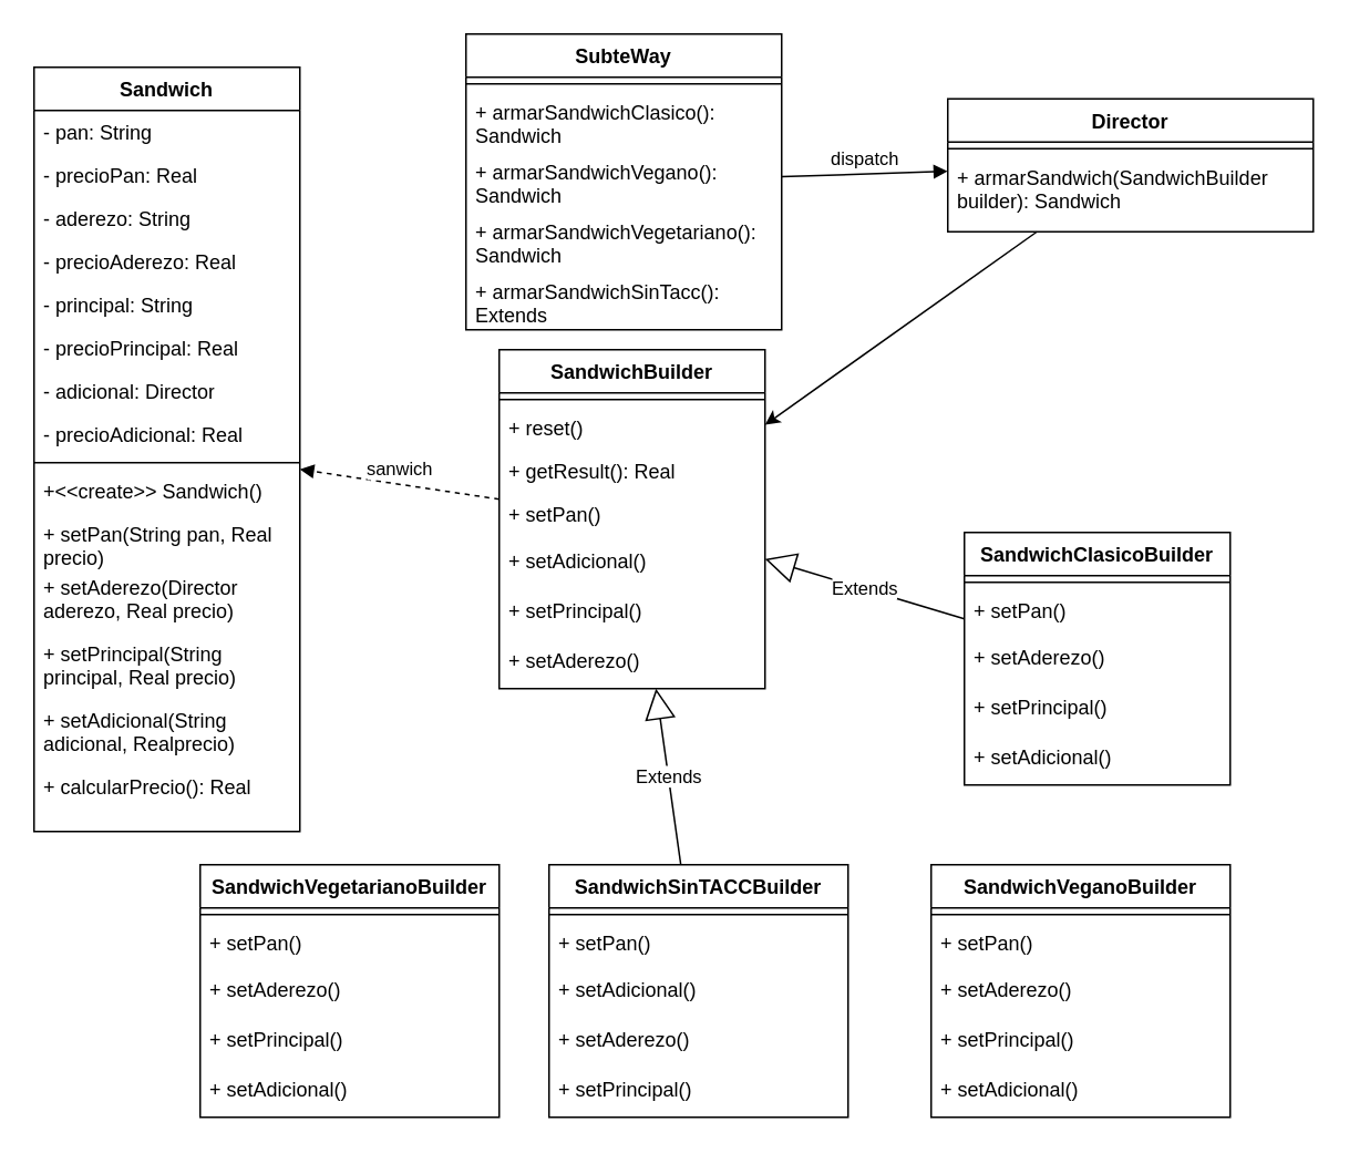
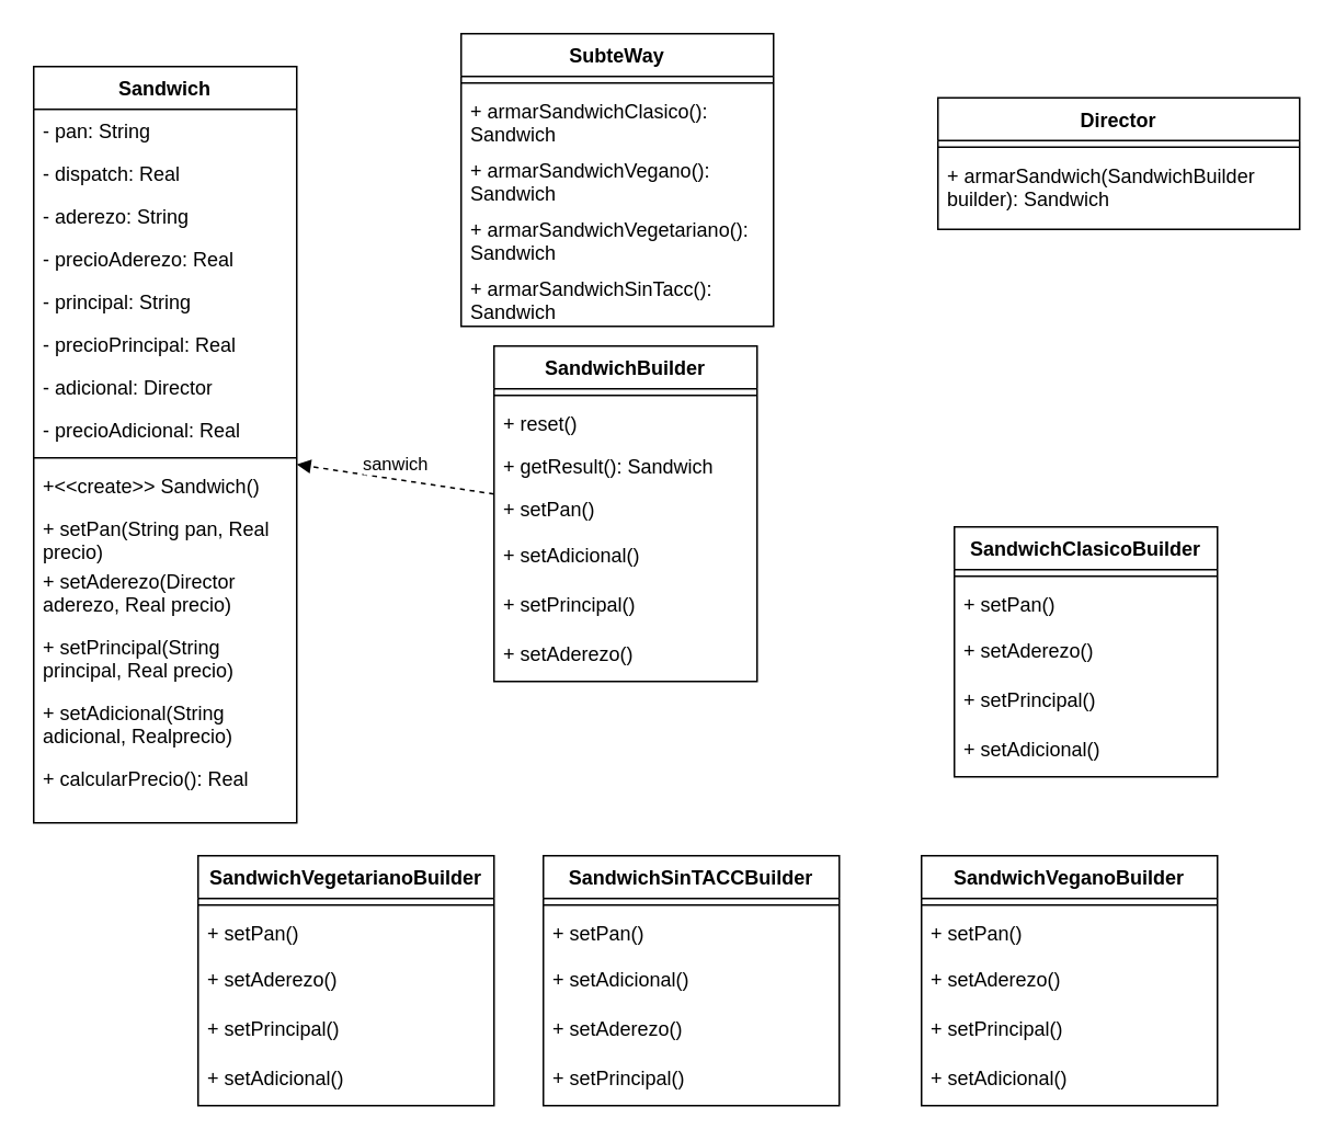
- <mxCell id="61" value="dispatch" style="html=1;verticalAlign=bottom;endArrow=block;curved=0;rounded=0;" edge="1" parent="1" source="18" target="33"><mxGeometry width="80" relative="1" as="geometry"><mxPoint x="360" y="180" as="sourcePoint" /><mxPoint x="440" y="180" as="targetPoint" /></mxGeometry></mxCell>
- <mxCell id="4" value="- precioPan: Real" style="text;strokeColor=none;fillColor=none;align=left;verticalAlign=top;spacingLeft=4;spacingRight=4;overflow=hidden;rotatable=0;points=[[0,0.5],[1,0.5]];portConstraint=eastwest;whiteSpace=wrap;html=1;" vertex="1" parent="2"><mxGeometry y="52" width="160" height="26" as="geometry" /></mxCell>
+ <mxCell id="4" value="- dispatch: Real" style="text;strokeColor=none;fillColor=none;align=left;verticalAlign=top;spacingLeft=4;spacingRight=4;overflow=hidden;rotatable=0;points=[[0,0.5],[1,0.5]];portConstraint=eastwest;whiteSpace=wrap;html=1;" vertex="1" parent="2"><mxGeometry y="52" width="160" height="26" as="geometry" /></mxCell>
- <mxCell id="23" value="+ armarSandwichSinTacc(): Extends" style="text;strokeColor=none;fillColor=none;align=left;verticalAlign=top;spacingLeft=4;spacingRight=4;overflow=hidden;rotatable=0;points=[[0,0.5],[1,0.5]];portConstraint=eastwest;whiteSpace=wrap;html=1;" vertex="1" parent="18"><mxGeometry y="142" width="190" height="36" as="geometry" /></mxCell>
+ <mxCell id="23" value="+ armarSandwichSinTacc(): Sandwich" style="text;strokeColor=none;fillColor=none;align=left;verticalAlign=top;spacingLeft=4;spacingRight=4;overflow=hidden;rotatable=0;points=[[0,0.5],[1,0.5]];portConstraint=eastwest;whiteSpace=wrap;html=1;" vertex="1" parent="18"><mxGeometry y="142" width="190" height="36" as="geometry" /></mxCell>
- <mxCell id="32" style="rounded=0;orthogonalLoop=1;jettySize=auto;html=1;" edge="1" parent="1" source="33" target="24"><mxGeometry relative="1" as="geometry" /></mxCell>
- <mxCell id="27" value="+ getResult(): Real" style="text;strokeColor=none;fillColor=none;align=left;verticalAlign=top;spacingLeft=4;spacingRight=4;overflow=hidden;rotatable=0;points=[[0,0.5],[1,0.5]];portConstraint=eastwest;whiteSpace=wrap;html=1;" vertex="1" parent="24"><mxGeometry y="60" width="160" height="26" as="geometry" /></mxCell>
+ <mxCell id="27" value="+ getResult(): Sandwich" style="text;strokeColor=none;fillColor=none;align=left;verticalAlign=top;spacingLeft=4;spacingRight=4;overflow=hidden;rotatable=0;points=[[0,0.5],[1,0.5]];portConstraint=eastwest;whiteSpace=wrap;html=1;" vertex="1" parent="24"><mxGeometry y="60" width="160" height="26" as="geometry" /></mxCell>
- <mxCell id="62" value="Extends" style="endArrow=block;endSize=16;endFill=0;html=1;rounded=0;" edge="1" parent="1" source="36" target="24"><mxGeometry width="160" relative="1" as="geometry"><mxPoint x="200" y="180" as="sourcePoint" /><mxPoint x="360" y="180" as="targetPoint" /></mxGeometry></mxCell>
- <mxCell id="63" value="Extends" style="endArrow=block;endSize=16;endFill=0;html=1;rounded=0;" edge="1" parent="1" source="54" target="24"><mxGeometry width="160" relative="1" as="geometry"><mxPoint x="200" y="380" as="sourcePoint" /><mxPoint x="360" y="380" as="targetPoint" /></mxGeometry></mxCell>
